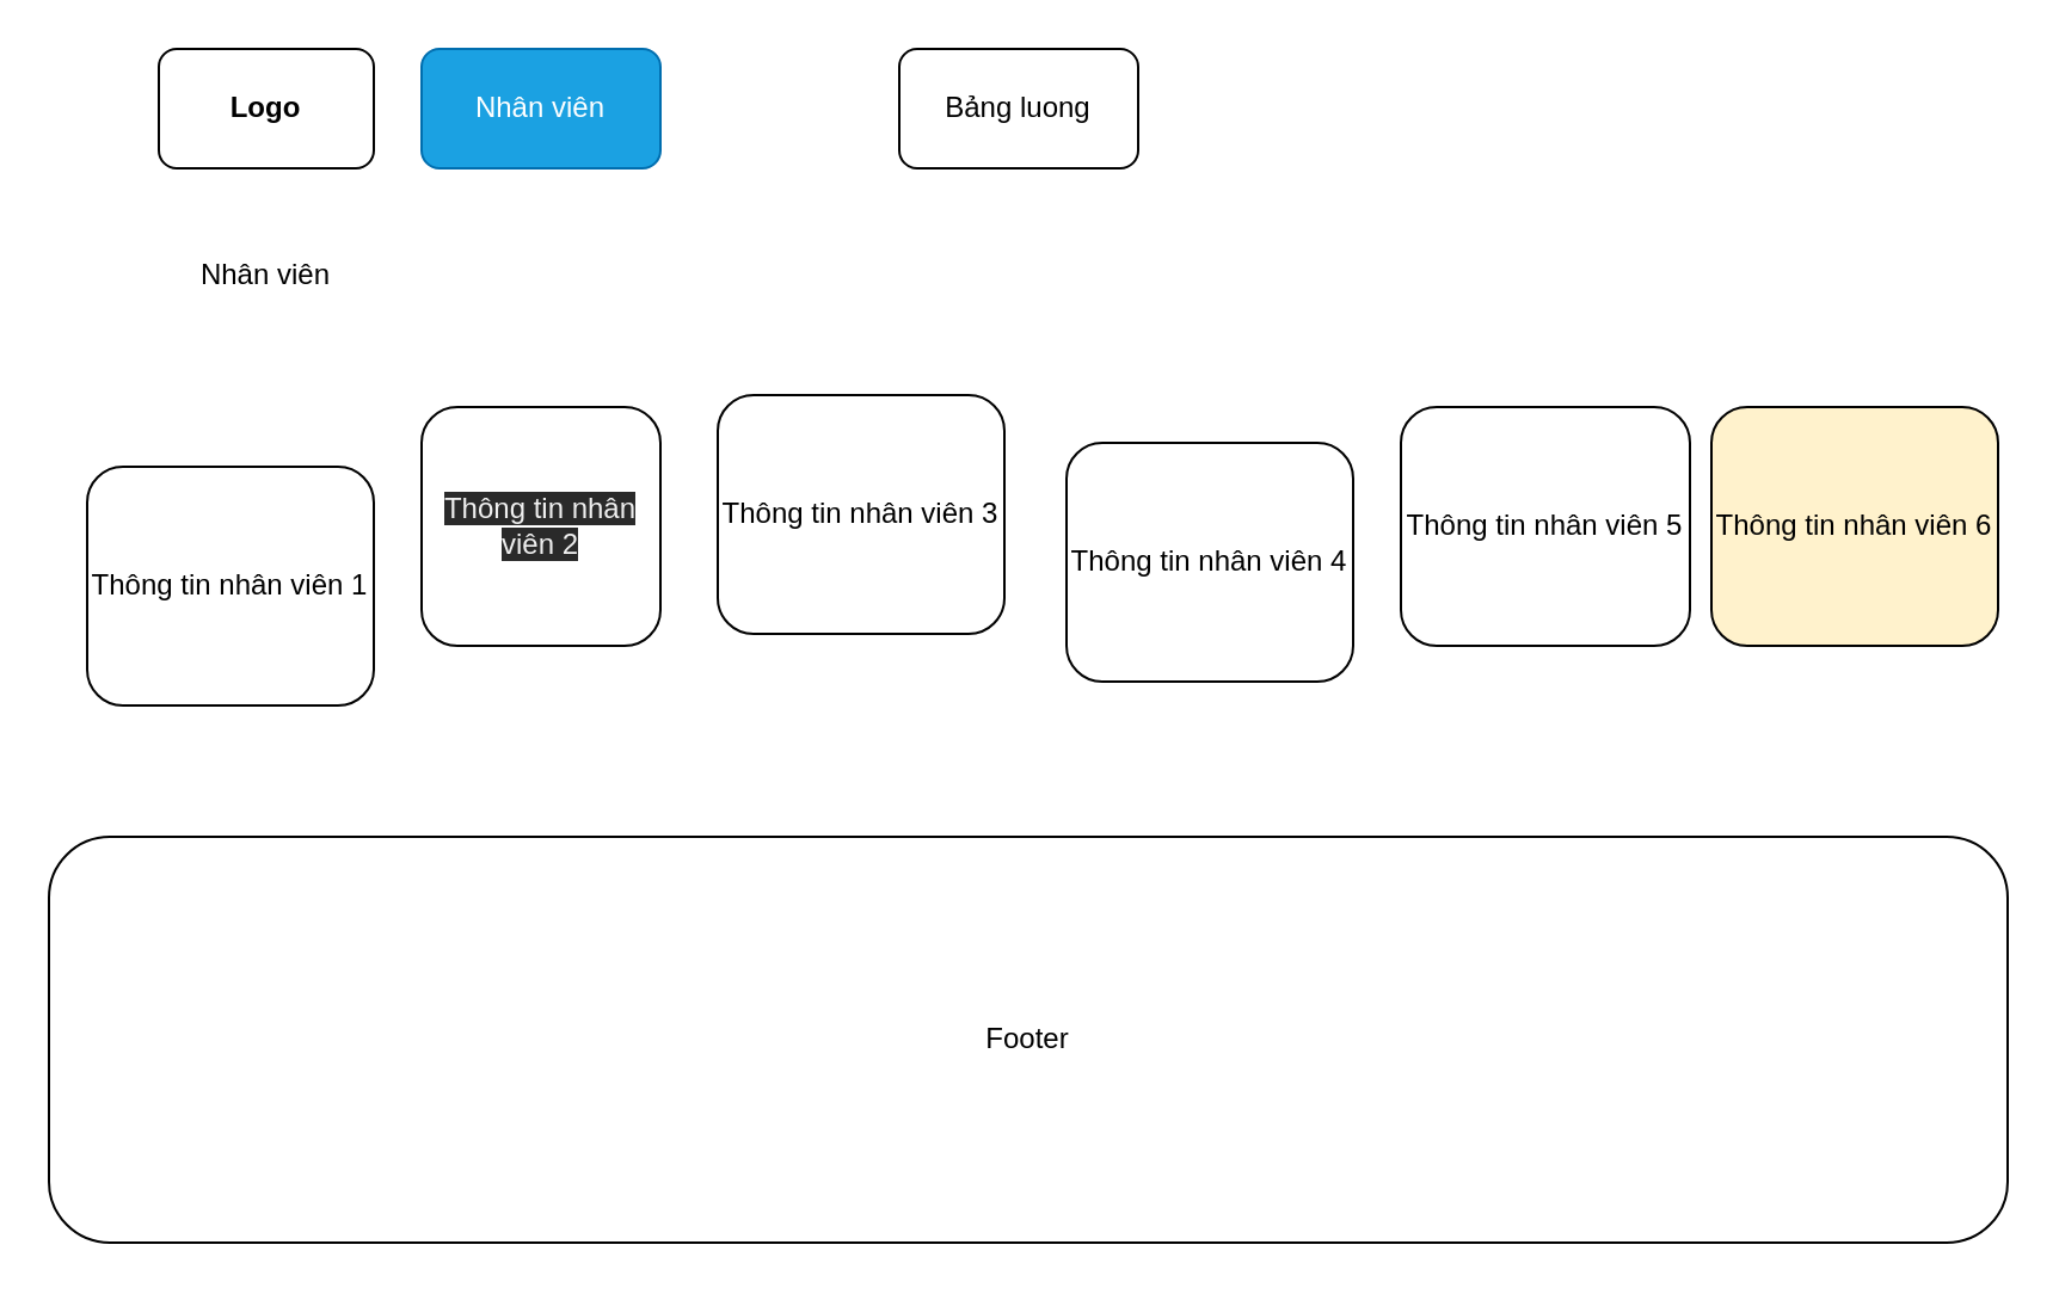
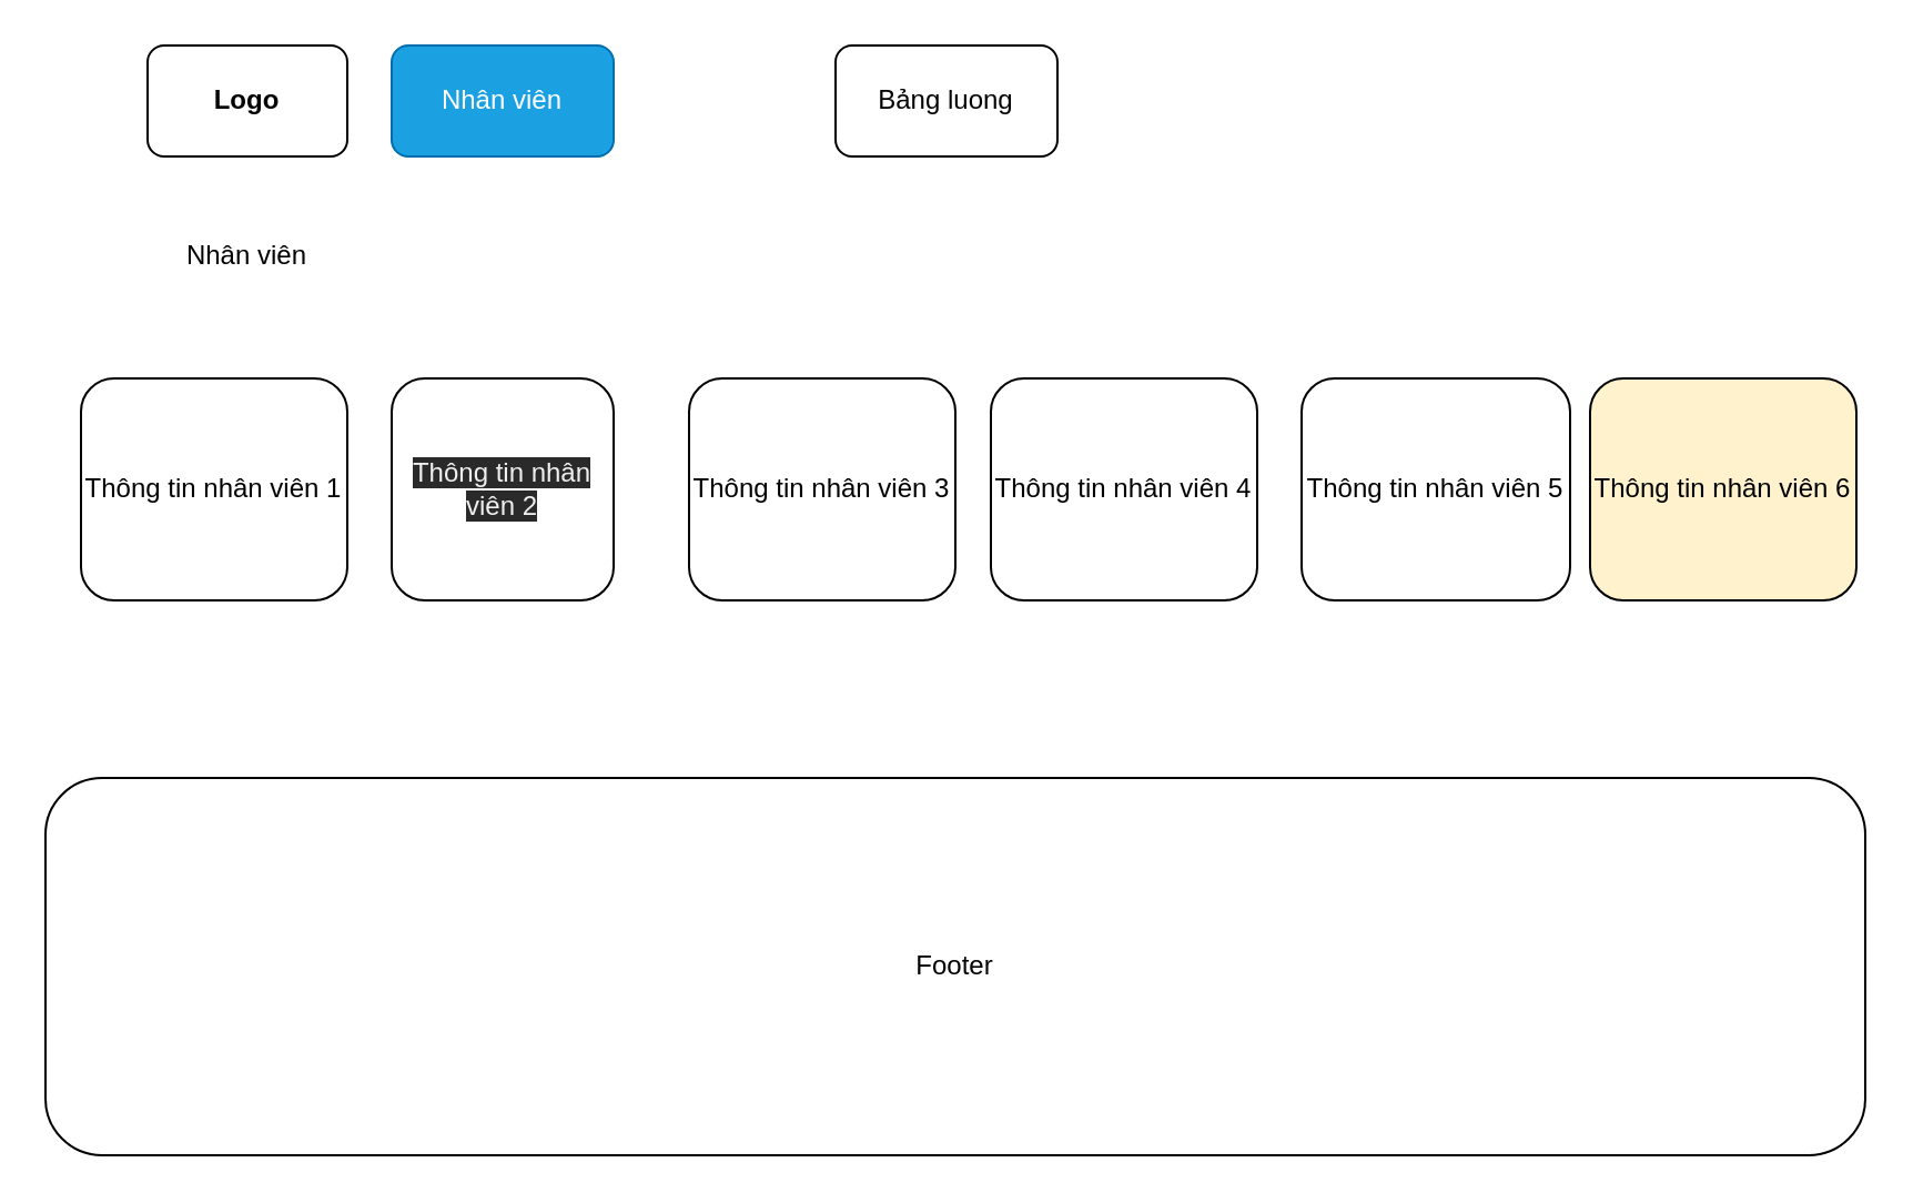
- <mxCell id="8" value="&lt;span&gt;Thông tin nhân viên 3&lt;/span&gt;" style="rounded=1;whiteSpace=wrap;html=1;" parent="1" vertex="1"><mxGeometry x="300" y="165" width="120" height="100" as="geometry" /></mxCell>
+ <mxCell id="8" value="&lt;span&gt;Thông tin nhân viên 3&lt;/span&gt;" style="rounded=1;whiteSpace=wrap;html=1;" parent="1" vertex="1"><mxGeometry x="310" y="170" width="120" height="100" as="geometry" /></mxCell>
- <mxCell id="9" value="Thông tin nhân viên 4" style="rounded=1;whiteSpace=wrap;html=1;" parent="1" vertex="1"><mxGeometry x="446" y="185" width="120" height="100" as="geometry" /></mxCell>
+ <mxCell id="9" value="Thông tin nhân viên 4" style="rounded=1;whiteSpace=wrap;html=1;" parent="1" vertex="1"><mxGeometry x="446" y="170" width="120" height="100" as="geometry" /></mxCell>
- <mxCell id="6" value="Thông tin nhân viên 1" style="rounded=1;whiteSpace=wrap;html=1;" parent="1" vertex="1"><mxGeometry x="36" y="195" width="120" height="100" as="geometry" /></mxCell>
+ <mxCell id="6" value="Thông tin nhân viên 1" style="rounded=1;whiteSpace=wrap;html=1;" parent="1" vertex="1"><mxGeometry x="36" y="170" width="120" height="100" as="geometry" /></mxCell>
